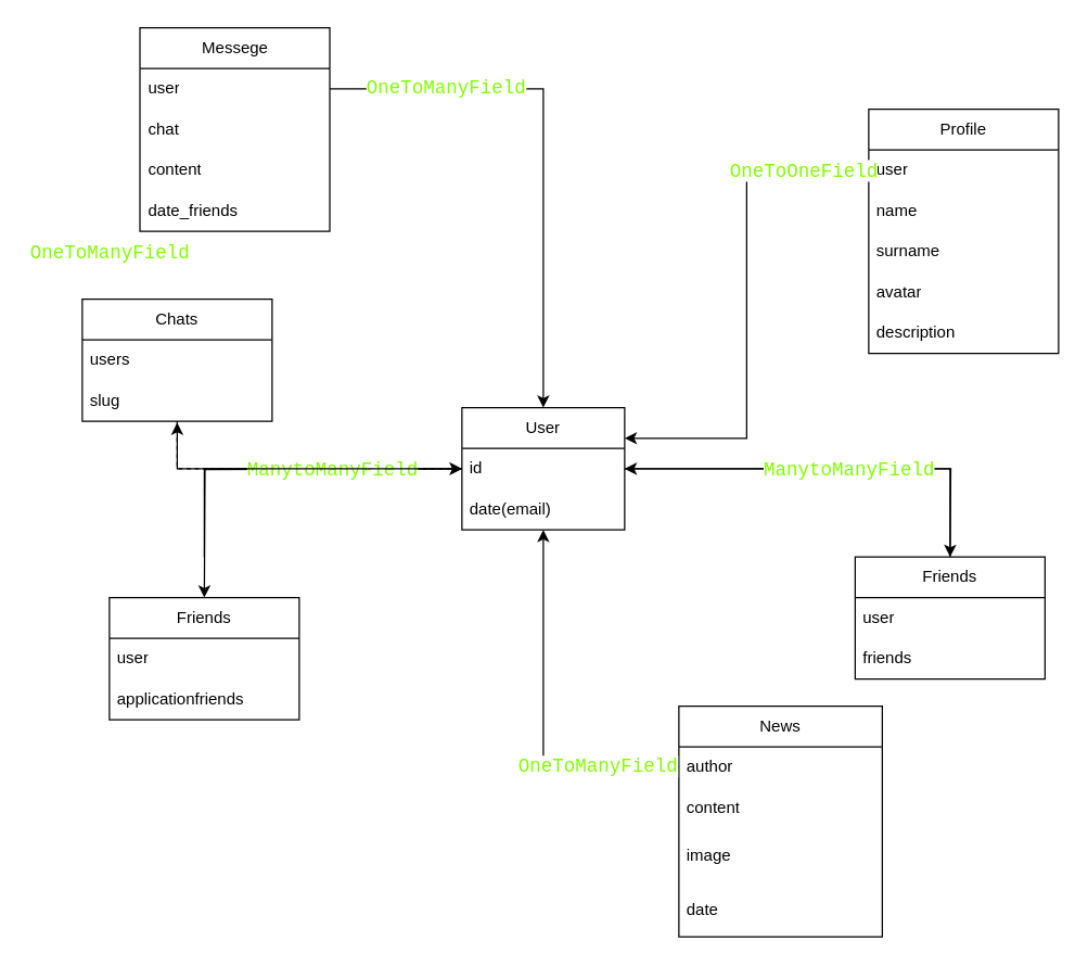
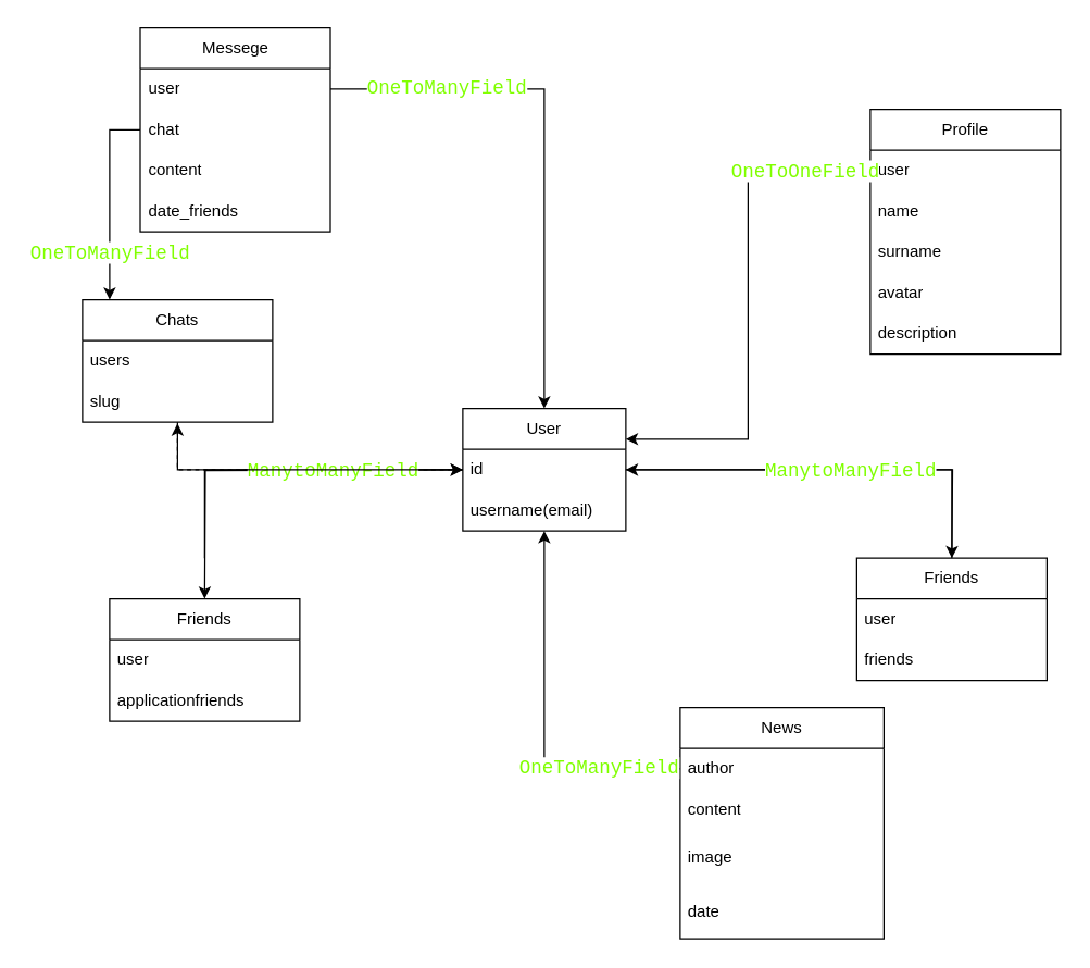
+ <mxCell id="35" style="edgeStyle=orthogonalEdgeStyle;rounded=0;orthogonalLoop=1;jettySize=auto;html=1;entryX=0.143;entryY=0;entryDx=0;entryDy=0;entryPerimeter=0;" parent="1" source="29" target="24" edge="1"><mxGeometry relative="1" as="geometry" /></mxCell>
- <mxCell id="12" value="date(email)" style="text;strokeColor=none;fillColor=none;align=left;verticalAlign=middle;spacingLeft=4;spacingRight=4;overflow=hidden;points=[[0,0.5],[1,0.5]];portConstraint=eastwest;rotatable=0;whiteSpace=wrap;html=1;" parent="10" vertex="1"><mxGeometry y="60" width="120" height="30" as="geometry" /></mxCell>
+ <mxCell id="12" value="username(email)" style="text;strokeColor=none;fillColor=none;align=left;verticalAlign=middle;spacingLeft=4;spacingRight=4;overflow=hidden;points=[[0,0.5],[1,0.5]];portConstraint=eastwest;rotatable=0;whiteSpace=wrap;html=1;" parent="10" vertex="1"><mxGeometry y="60" width="120" height="30" as="geometry" /></mxCell>
